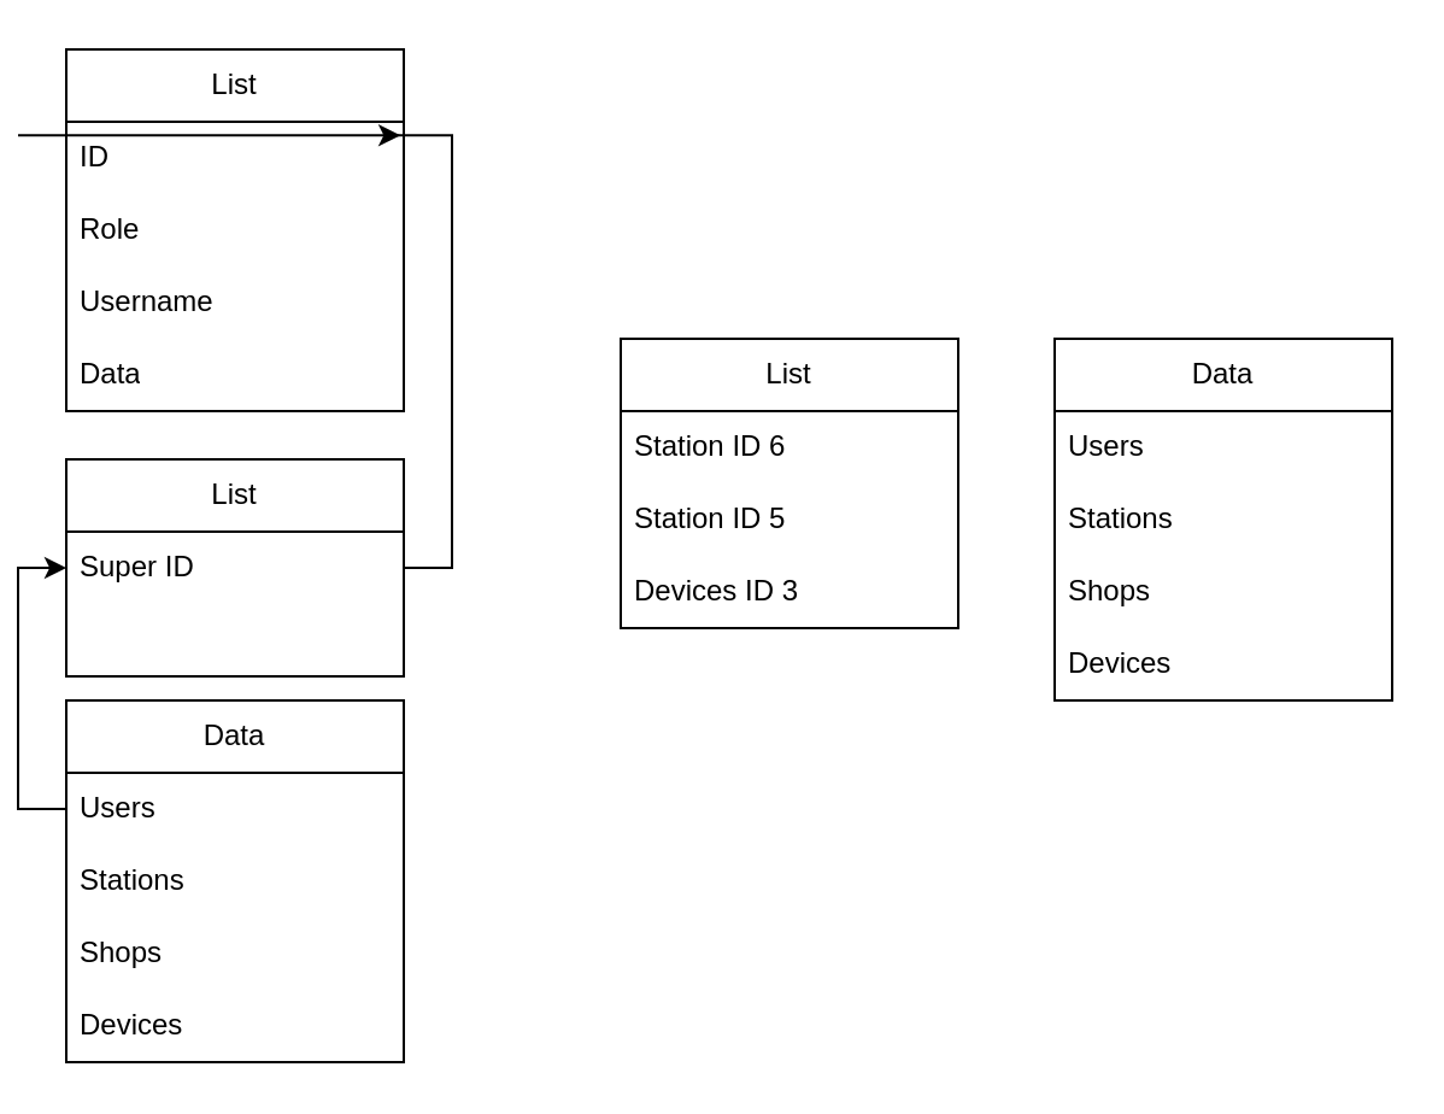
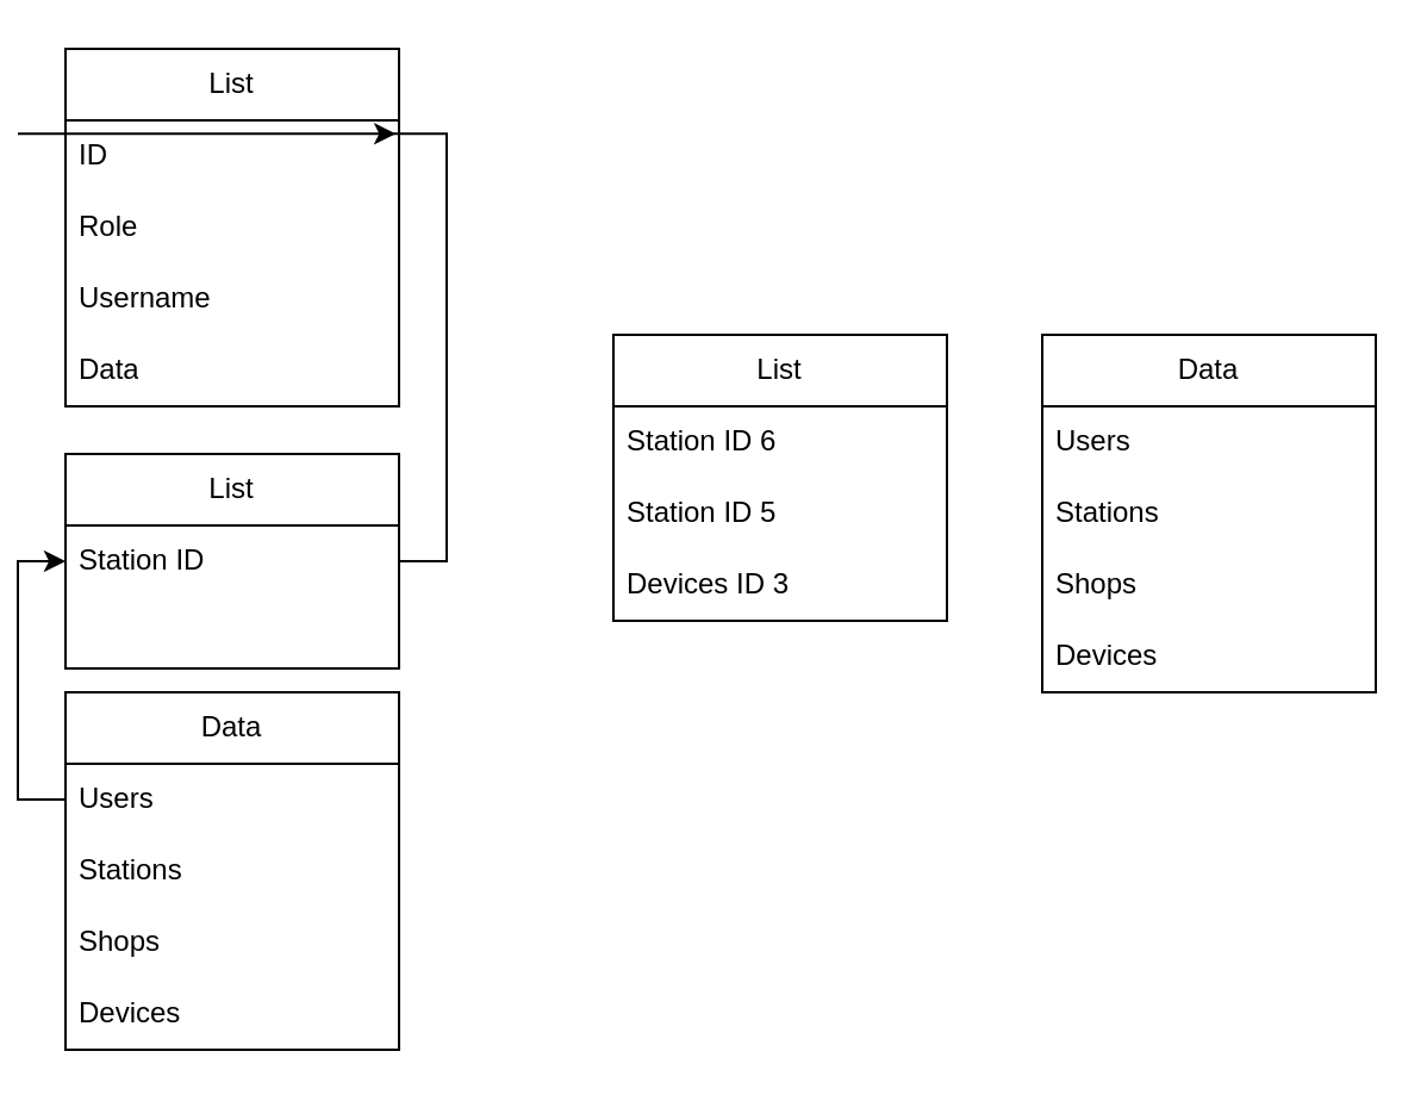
- <mxCell id="8" value="Super ID" style="text;strokeColor=none;fillColor=none;align=left;verticalAlign=middle;spacingLeft=4;spacingRight=4;overflow=hidden;points=[[0,0.5],[1,0.5]];portConstraint=eastwest;rotatable=0;whiteSpace=wrap;html=1;" vertex="1" parent="7"><mxGeometry y="30" width="140" height="30" as="geometry" /></mxCell>
+ <mxCell id="8" value="Station ID" style="text;strokeColor=none;fillColor=none;align=left;verticalAlign=middle;spacingLeft=4;spacingRight=4;overflow=hidden;points=[[0,0.5],[1,0.5]];portConstraint=eastwest;rotatable=0;whiteSpace=wrap;html=1;" vertex="1" parent="7"><mxGeometry y="30" width="140" height="30" as="geometry" /></mxCell>
